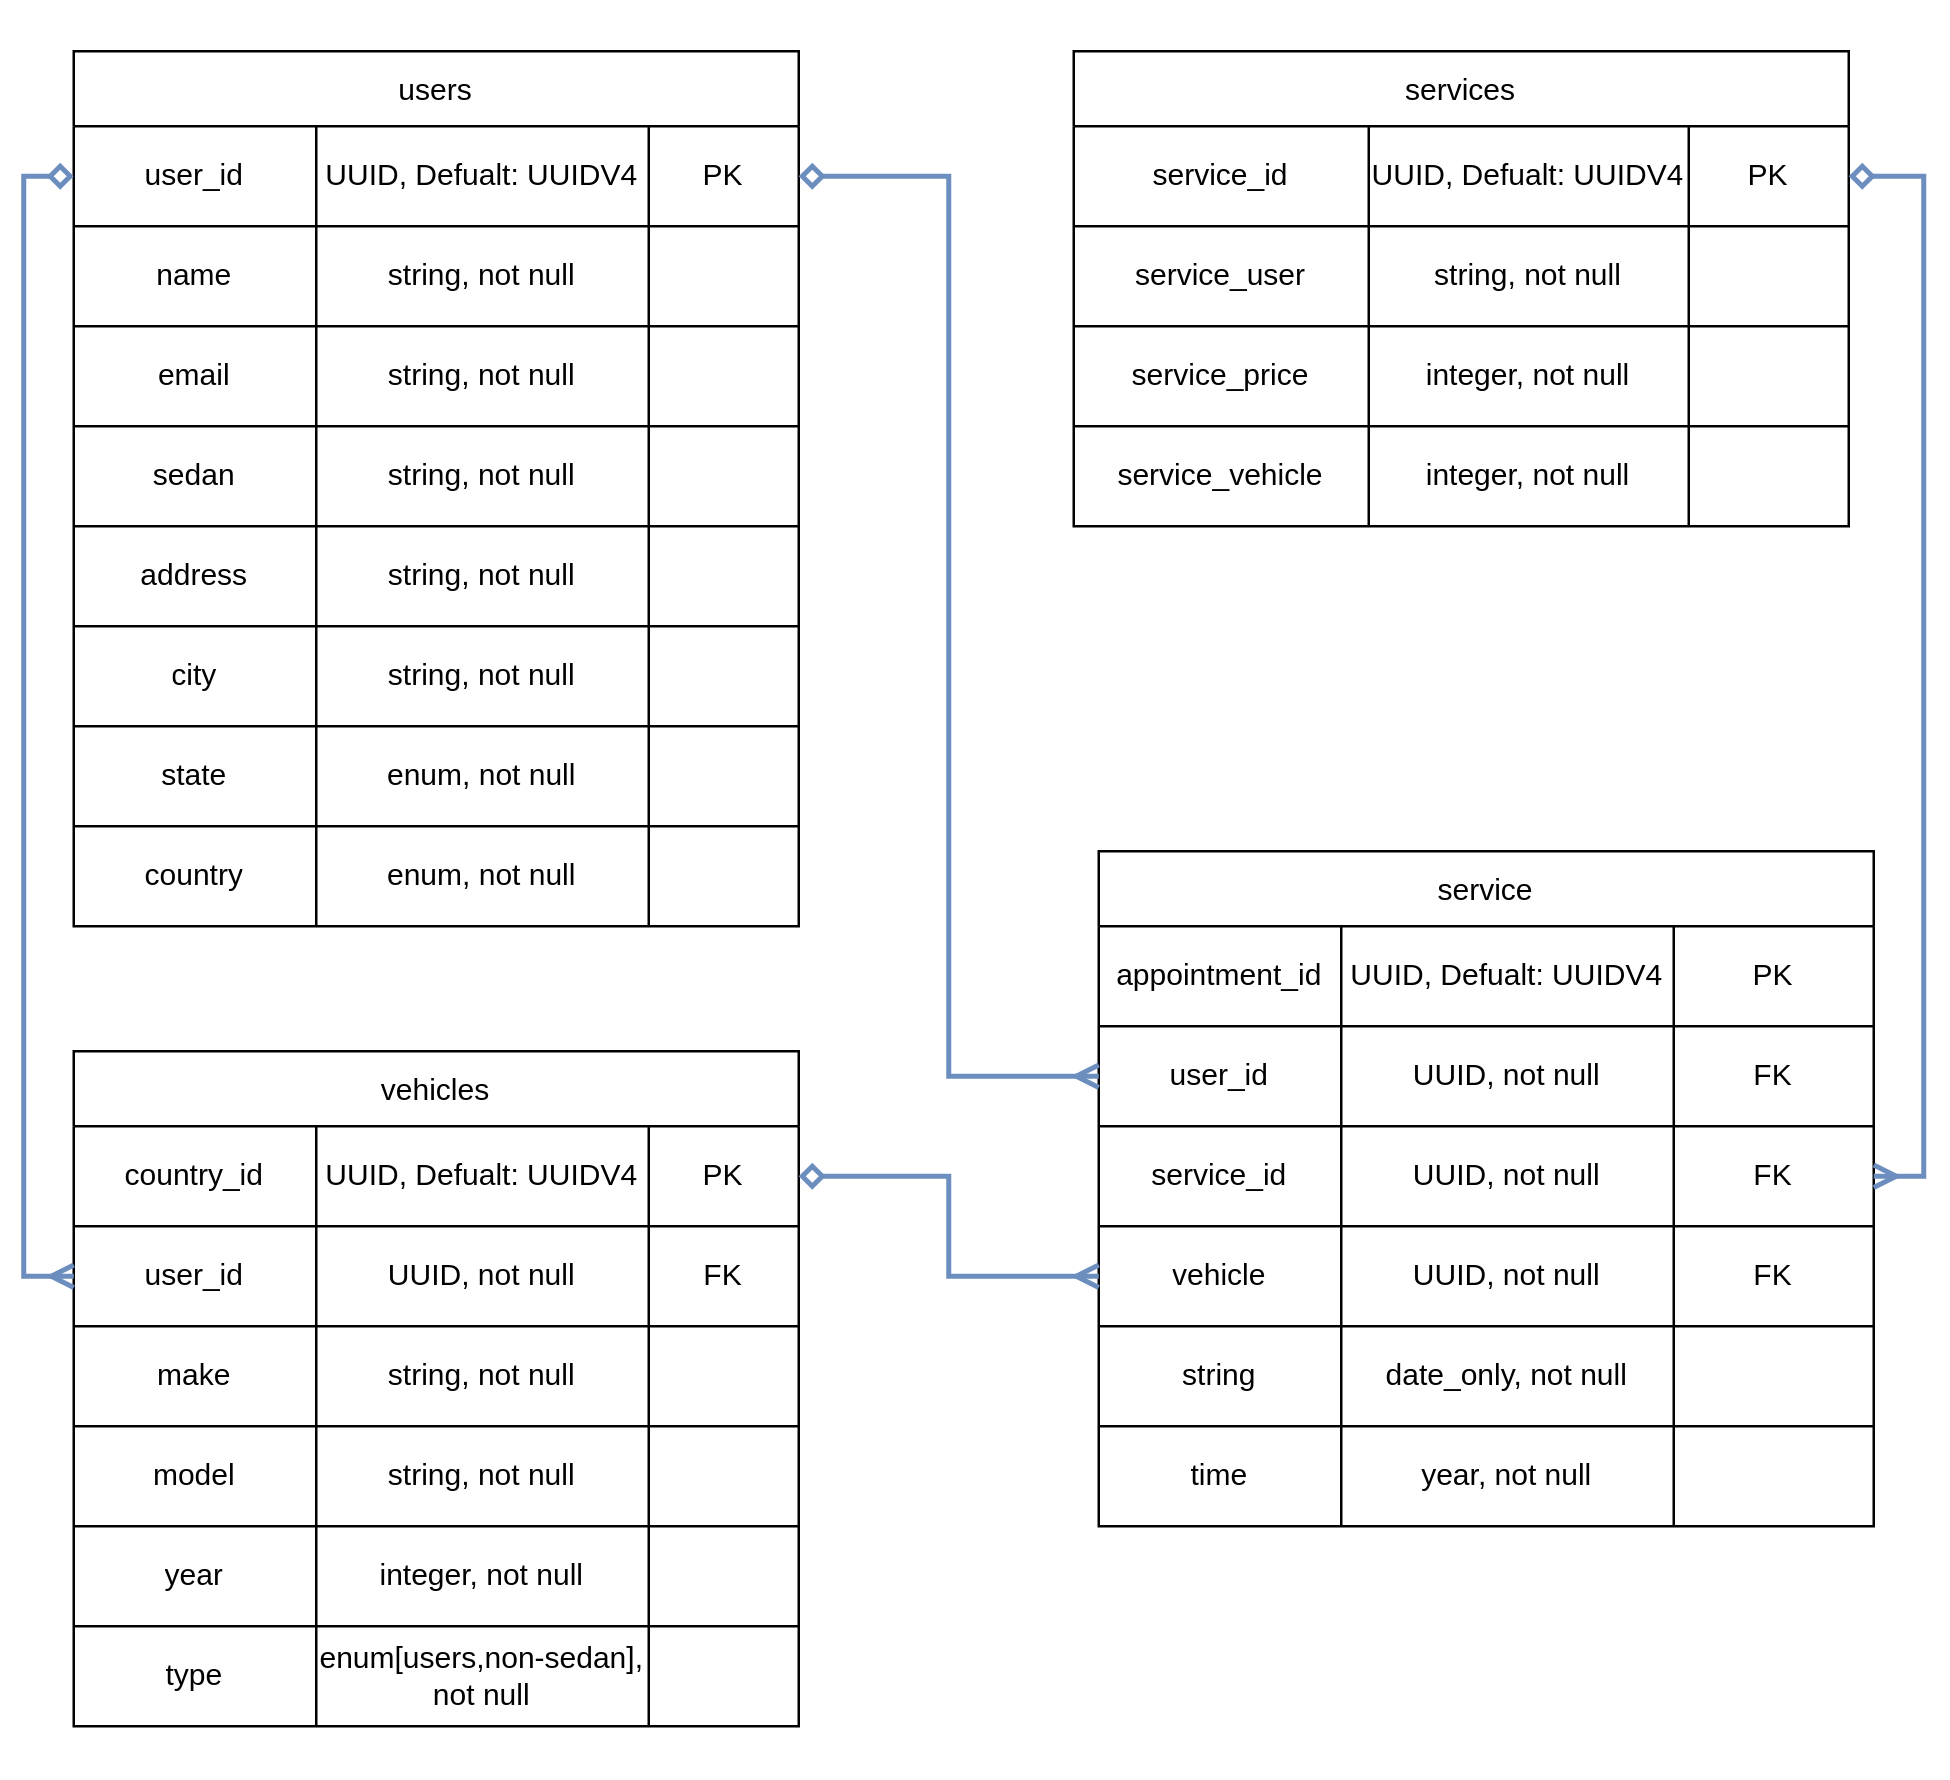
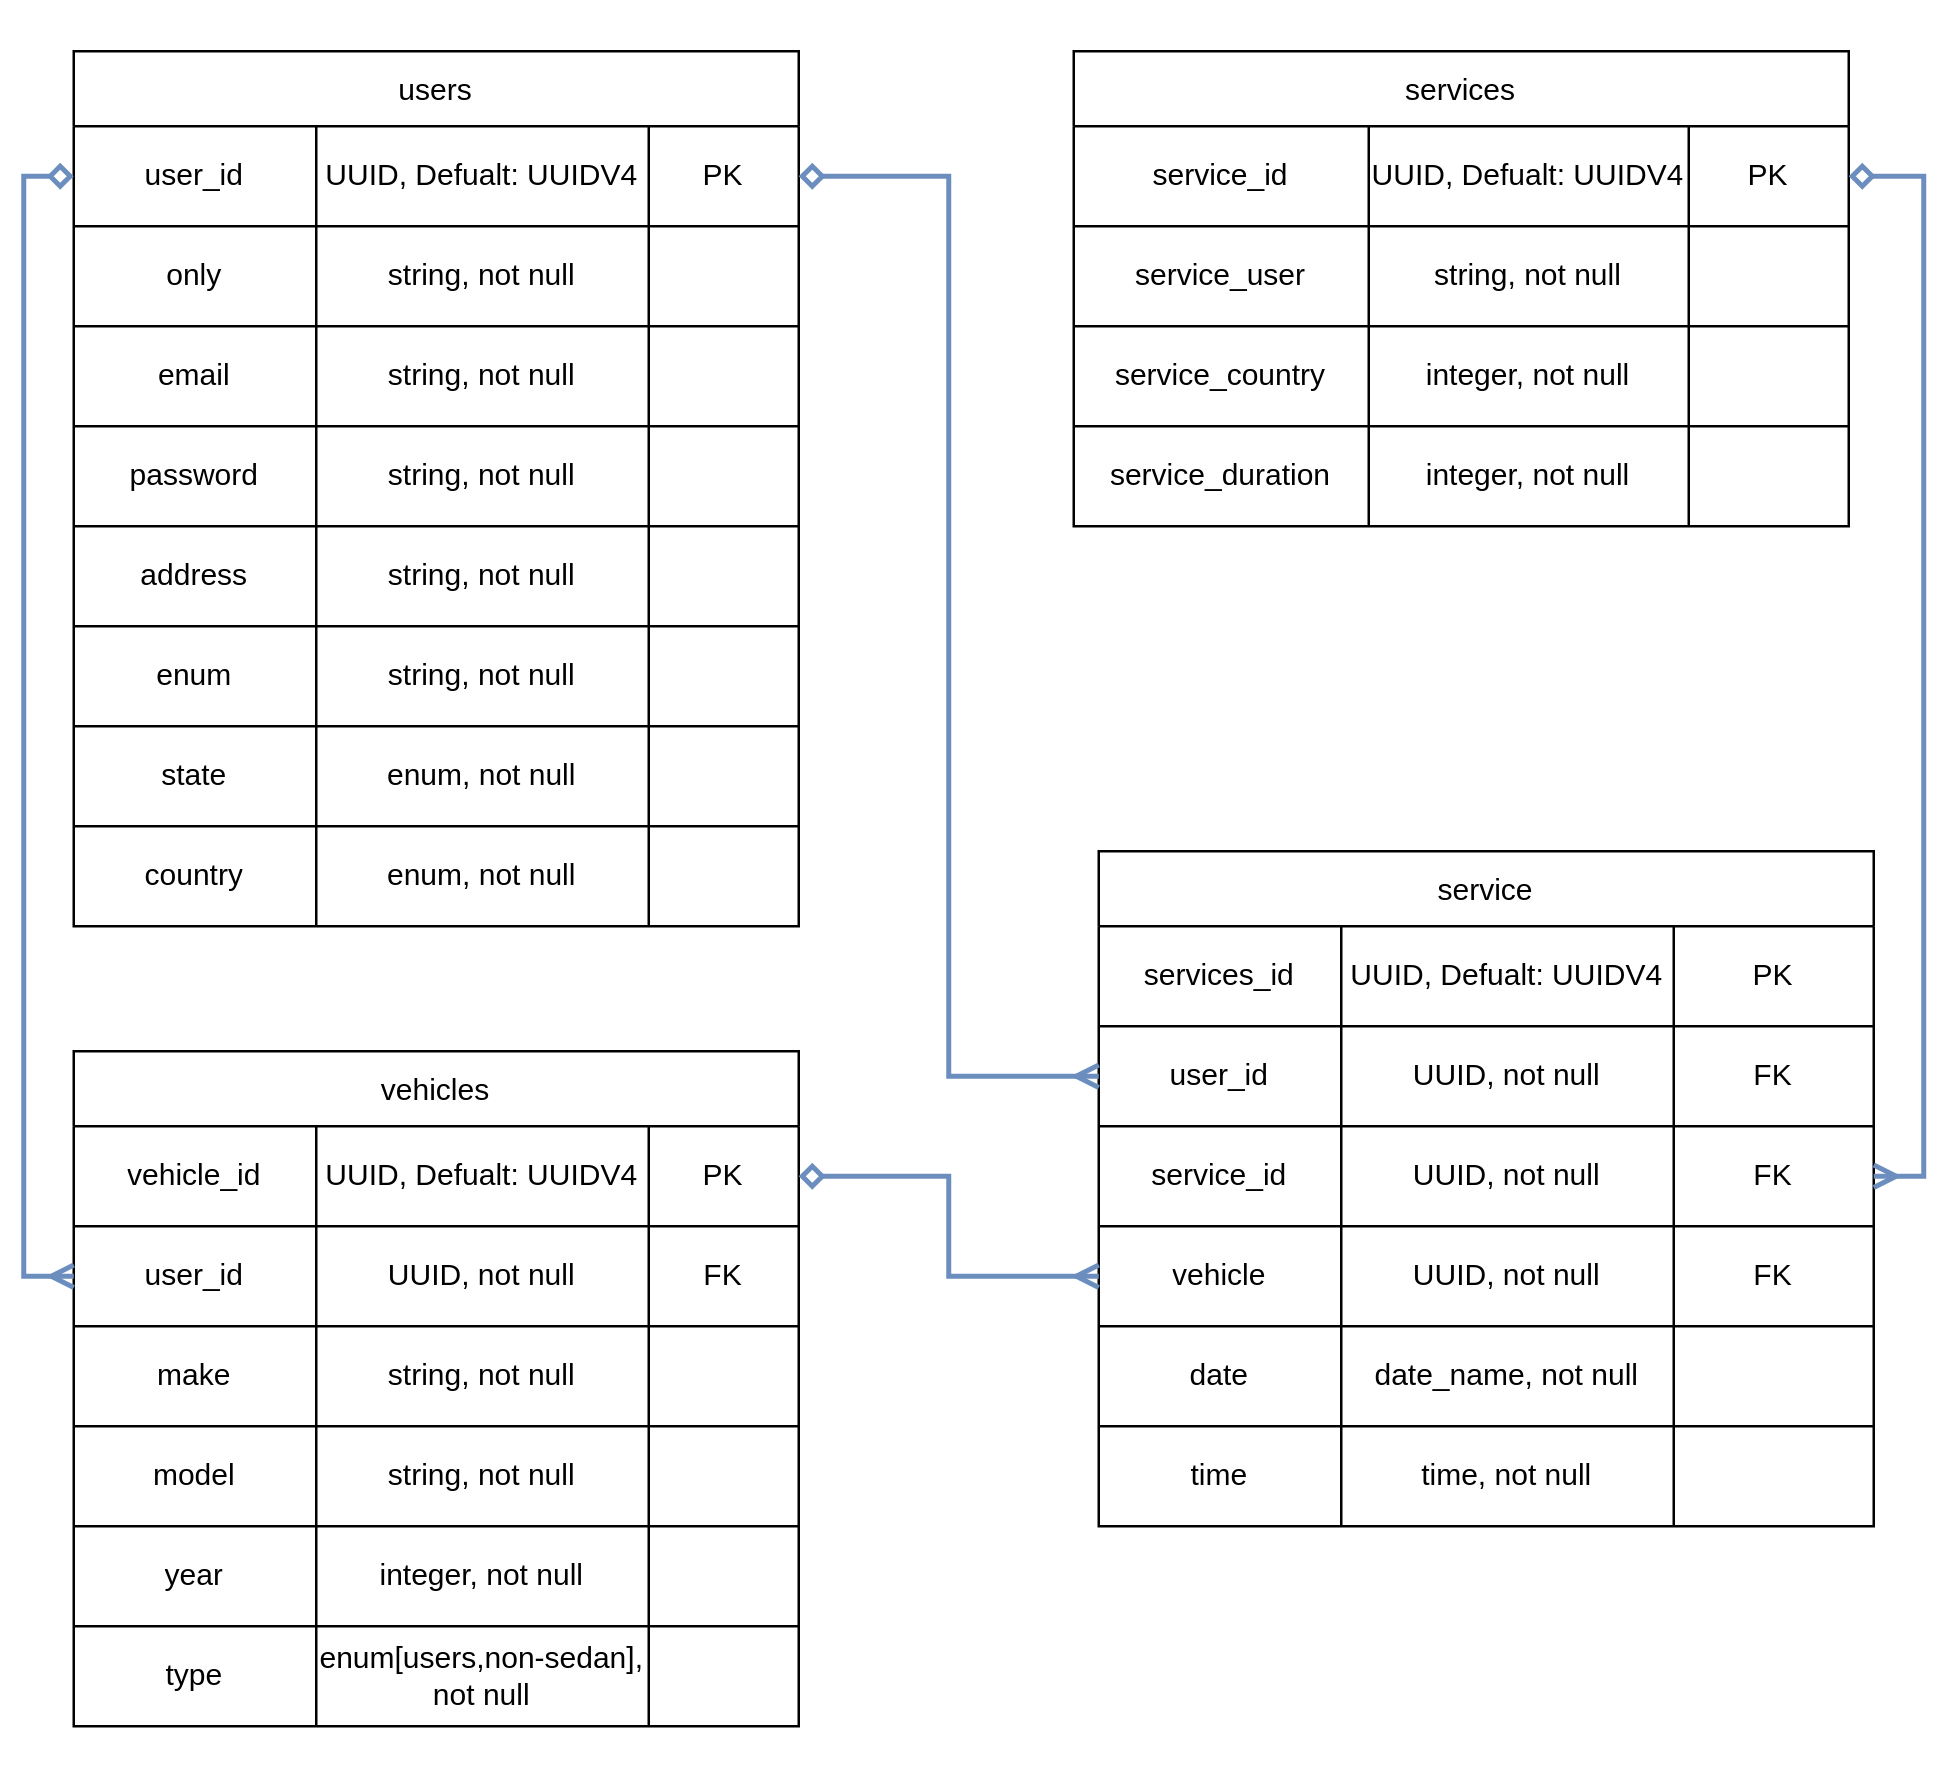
- <mxCell id="8" value="name" style="shape=partialRectangle;html=1;whiteSpace=wrap;connectable=0;overflow=hidden;fillColor=none;top=0;left=0;bottom=0;right=0;pointerEvents=1;" vertex="1" parent="7"><mxGeometry width="97" height="40" as="geometry"><mxRectangle width="97" height="40" as="alternateBounds" /></mxGeometry></mxCell>
+ <mxCell id="8" value="only" style="shape=partialRectangle;html=1;whiteSpace=wrap;connectable=0;overflow=hidden;fillColor=none;top=0;left=0;bottom=0;right=0;pointerEvents=1;" vertex="1" parent="7"><mxGeometry width="97" height="40" as="geometry"><mxRectangle width="97" height="40" as="alternateBounds" /></mxGeometry></mxCell>
- <mxCell id="45" value="service_price" style="shape=partialRectangle;html=1;whiteSpace=wrap;connectable=0;overflow=hidden;fillColor=none;top=0;left=0;bottom=0;right=0;pointerEvents=1;" vertex="1" parent="44"><mxGeometry width="118" height="40" as="geometry"><mxRectangle width="118" height="40" as="alternateBounds" /></mxGeometry></mxCell>
+ <mxCell id="45" value="service_country" style="shape=partialRectangle;html=1;whiteSpace=wrap;connectable=0;overflow=hidden;fillColor=none;top=0;left=0;bottom=0;right=0;pointerEvents=1;" vertex="1" parent="44"><mxGeometry width="118" height="40" as="geometry"><mxRectangle width="118" height="40" as="alternateBounds" /></mxGeometry></mxCell>
- <mxCell id="16" value="sedan" style="shape=partialRectangle;html=1;whiteSpace=wrap;connectable=0;overflow=hidden;fillColor=none;top=0;left=0;bottom=0;right=0;pointerEvents=1;" vertex="1" parent="15"><mxGeometry width="97" height="40" as="geometry"><mxRectangle width="97" height="40" as="alternateBounds" /></mxGeometry></mxCell>
+ <mxCell id="16" value="password" style="shape=partialRectangle;html=1;whiteSpace=wrap;connectable=0;overflow=hidden;fillColor=none;top=0;left=0;bottom=0;right=0;pointerEvents=1;" vertex="1" parent="15"><mxGeometry width="97" height="40" as="geometry"><mxRectangle width="97" height="40" as="alternateBounds" /></mxGeometry></mxCell>
- <mxCell id="49" value="service_vehicle" style="shape=partialRectangle;html=1;whiteSpace=wrap;connectable=0;overflow=hidden;fillColor=none;top=0;left=0;bottom=0;right=0;pointerEvents=1;" vertex="1" parent="48"><mxGeometry width="118" height="40" as="geometry"><mxRectangle width="118" height="40" as="alternateBounds" /></mxGeometry></mxCell>
+ <mxCell id="49" value="service_duration" style="shape=partialRectangle;html=1;whiteSpace=wrap;connectable=0;overflow=hidden;fillColor=none;top=0;left=0;bottom=0;right=0;pointerEvents=1;" vertex="1" parent="48"><mxGeometry width="118" height="40" as="geometry"><mxRectangle width="118" height="40" as="alternateBounds" /></mxGeometry></mxCell>
- <mxCell id="24" value="city" style="shape=partialRectangle;html=1;whiteSpace=wrap;connectable=0;overflow=hidden;fillColor=none;top=0;left=0;bottom=0;right=0;pointerEvents=1;" vertex="1" parent="23"><mxGeometry width="97" height="40" as="geometry"><mxRectangle width="97" height="40" as="alternateBounds" /></mxGeometry></mxCell>
+ <mxCell id="24" value="enum" style="shape=partialRectangle;html=1;whiteSpace=wrap;connectable=0;overflow=hidden;fillColor=none;top=0;left=0;bottom=0;right=0;pointerEvents=1;" vertex="1" parent="23"><mxGeometry width="97" height="40" as="geometry"><mxRectangle width="97" height="40" as="alternateBounds" /></mxGeometry></mxCell>
- <mxCell id="79" value="appointment_id" style="shape=partialRectangle;html=1;whiteSpace=wrap;connectable=0;overflow=hidden;fillColor=none;top=0;left=0;bottom=0;right=0;pointerEvents=1;" vertex="1" parent="78"><mxGeometry width="97" height="40" as="geometry"><mxRectangle width="97" height="40" as="alternateBounds" /></mxGeometry></mxCell>
+ <mxCell id="79" value="services_id" style="shape=partialRectangle;html=1;whiteSpace=wrap;connectable=0;overflow=hidden;fillColor=none;top=0;left=0;bottom=0;right=0;pointerEvents=1;" vertex="1" parent="78"><mxGeometry width="97" height="40" as="geometry"><mxRectangle width="97" height="40" as="alternateBounds" /></mxGeometry></mxCell>
- <mxCell id="54" value="country_id" style="shape=partialRectangle;html=1;whiteSpace=wrap;connectable=0;overflow=hidden;fillColor=none;top=0;left=0;bottom=0;right=0;pointerEvents=1;" vertex="1" parent="53"><mxGeometry width="97" height="40" as="geometry"><mxRectangle width="97" height="40" as="alternateBounds" /></mxGeometry></mxCell>
+ <mxCell id="54" value="vehicle_id" style="shape=partialRectangle;html=1;whiteSpace=wrap;connectable=0;overflow=hidden;fillColor=none;top=0;left=0;bottom=0;right=0;pointerEvents=1;" vertex="1" parent="53"><mxGeometry width="97" height="40" as="geometry"><mxRectangle width="97" height="40" as="alternateBounds" /></mxGeometry></mxCell>
- <mxCell id="95" value="string" style="shape=partialRectangle;html=1;whiteSpace=wrap;connectable=0;overflow=hidden;fillColor=none;top=0;left=0;bottom=0;right=0;pointerEvents=1;" vertex="1" parent="94"><mxGeometry width="97" height="40" as="geometry"><mxRectangle width="97" height="40" as="alternateBounds" /></mxGeometry></mxCell>
+ <mxCell id="95" value="date" style="shape=partialRectangle;html=1;whiteSpace=wrap;connectable=0;overflow=hidden;fillColor=none;top=0;left=0;bottom=0;right=0;pointerEvents=1;" vertex="1" parent="94"><mxGeometry width="97" height="40" as="geometry"><mxRectangle width="97" height="40" as="alternateBounds" /></mxGeometry></mxCell>
- <mxCell id="96" value="date_only, not null" style="shape=partialRectangle;html=1;whiteSpace=wrap;connectable=0;overflow=hidden;fillColor=none;top=0;left=0;bottom=0;right=0;pointerEvents=1;" vertex="1" parent="94"><mxGeometry x="97" width="133" height="40" as="geometry"><mxRectangle width="133" height="40" as="alternateBounds" /></mxGeometry></mxCell>
+ <mxCell id="96" value="date_name, not null" style="shape=partialRectangle;html=1;whiteSpace=wrap;connectable=0;overflow=hidden;fillColor=none;top=0;left=0;bottom=0;right=0;pointerEvents=1;" vertex="1" parent="94"><mxGeometry x="97" width="133" height="40" as="geometry"><mxRectangle width="133" height="40" as="alternateBounds" /></mxGeometry></mxCell>
- <mxCell id="100" value="year, not null" style="shape=partialRectangle;html=1;whiteSpace=wrap;connectable=0;overflow=hidden;fillColor=none;top=0;left=0;bottom=0;right=0;pointerEvents=1;" vertex="1" parent="98"><mxGeometry x="97" width="133" height="40" as="geometry"><mxRectangle width="133" height="40" as="alternateBounds" /></mxGeometry></mxCell>
+ <mxCell id="100" value="time, not null" style="shape=partialRectangle;html=1;whiteSpace=wrap;connectable=0;overflow=hidden;fillColor=none;top=0;left=0;bottom=0;right=0;pointerEvents=1;" vertex="1" parent="98"><mxGeometry x="97" width="133" height="40" as="geometry"><mxRectangle width="133" height="40" as="alternateBounds" /></mxGeometry></mxCell>
